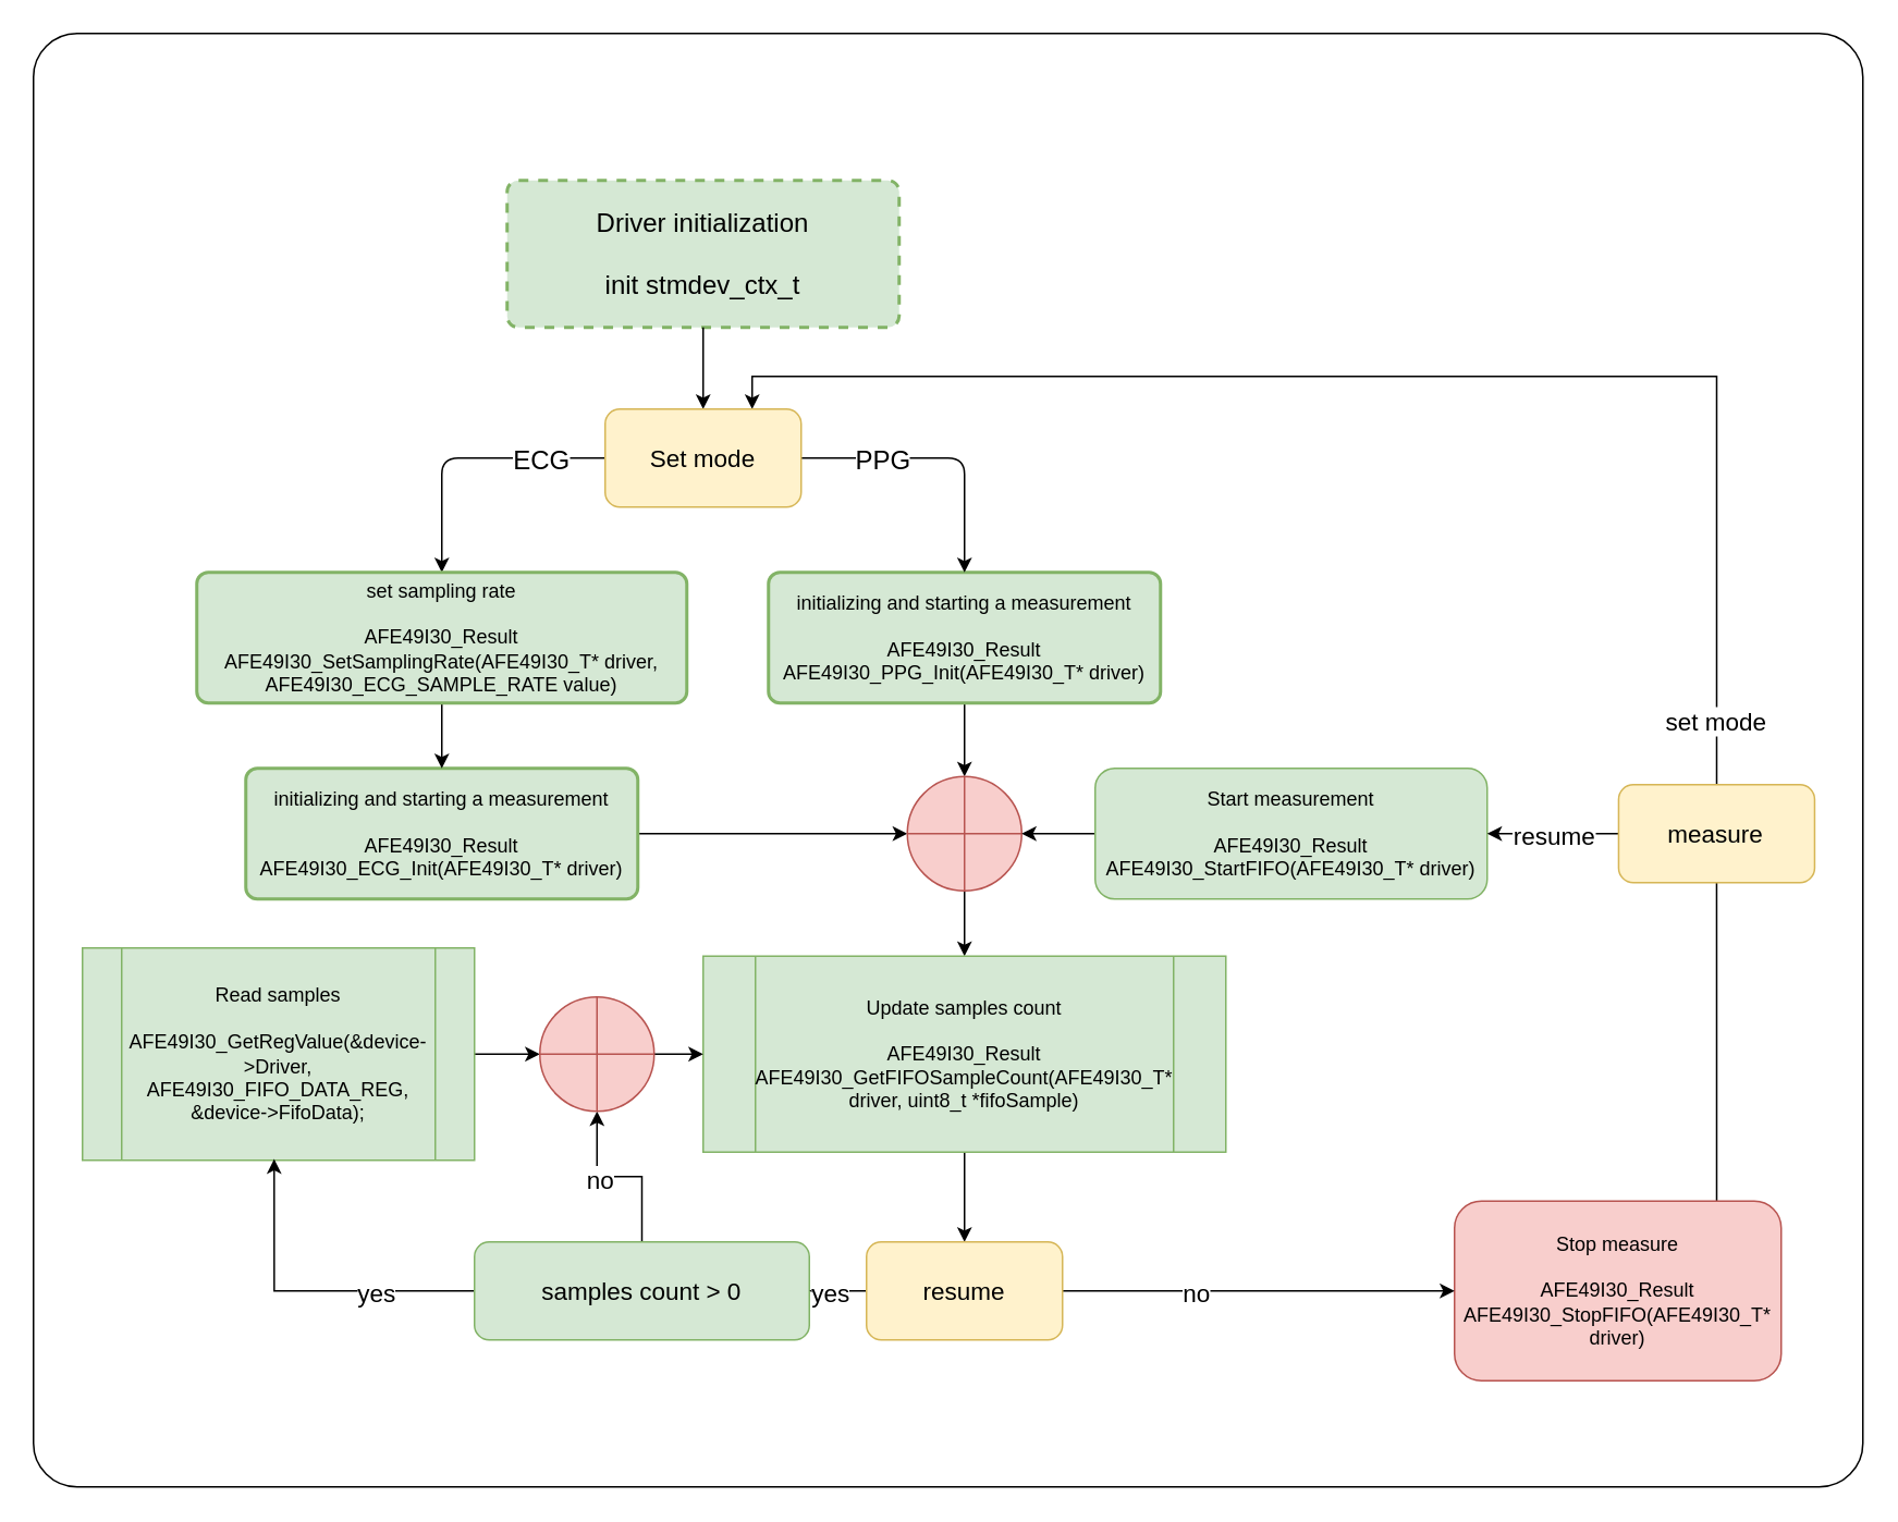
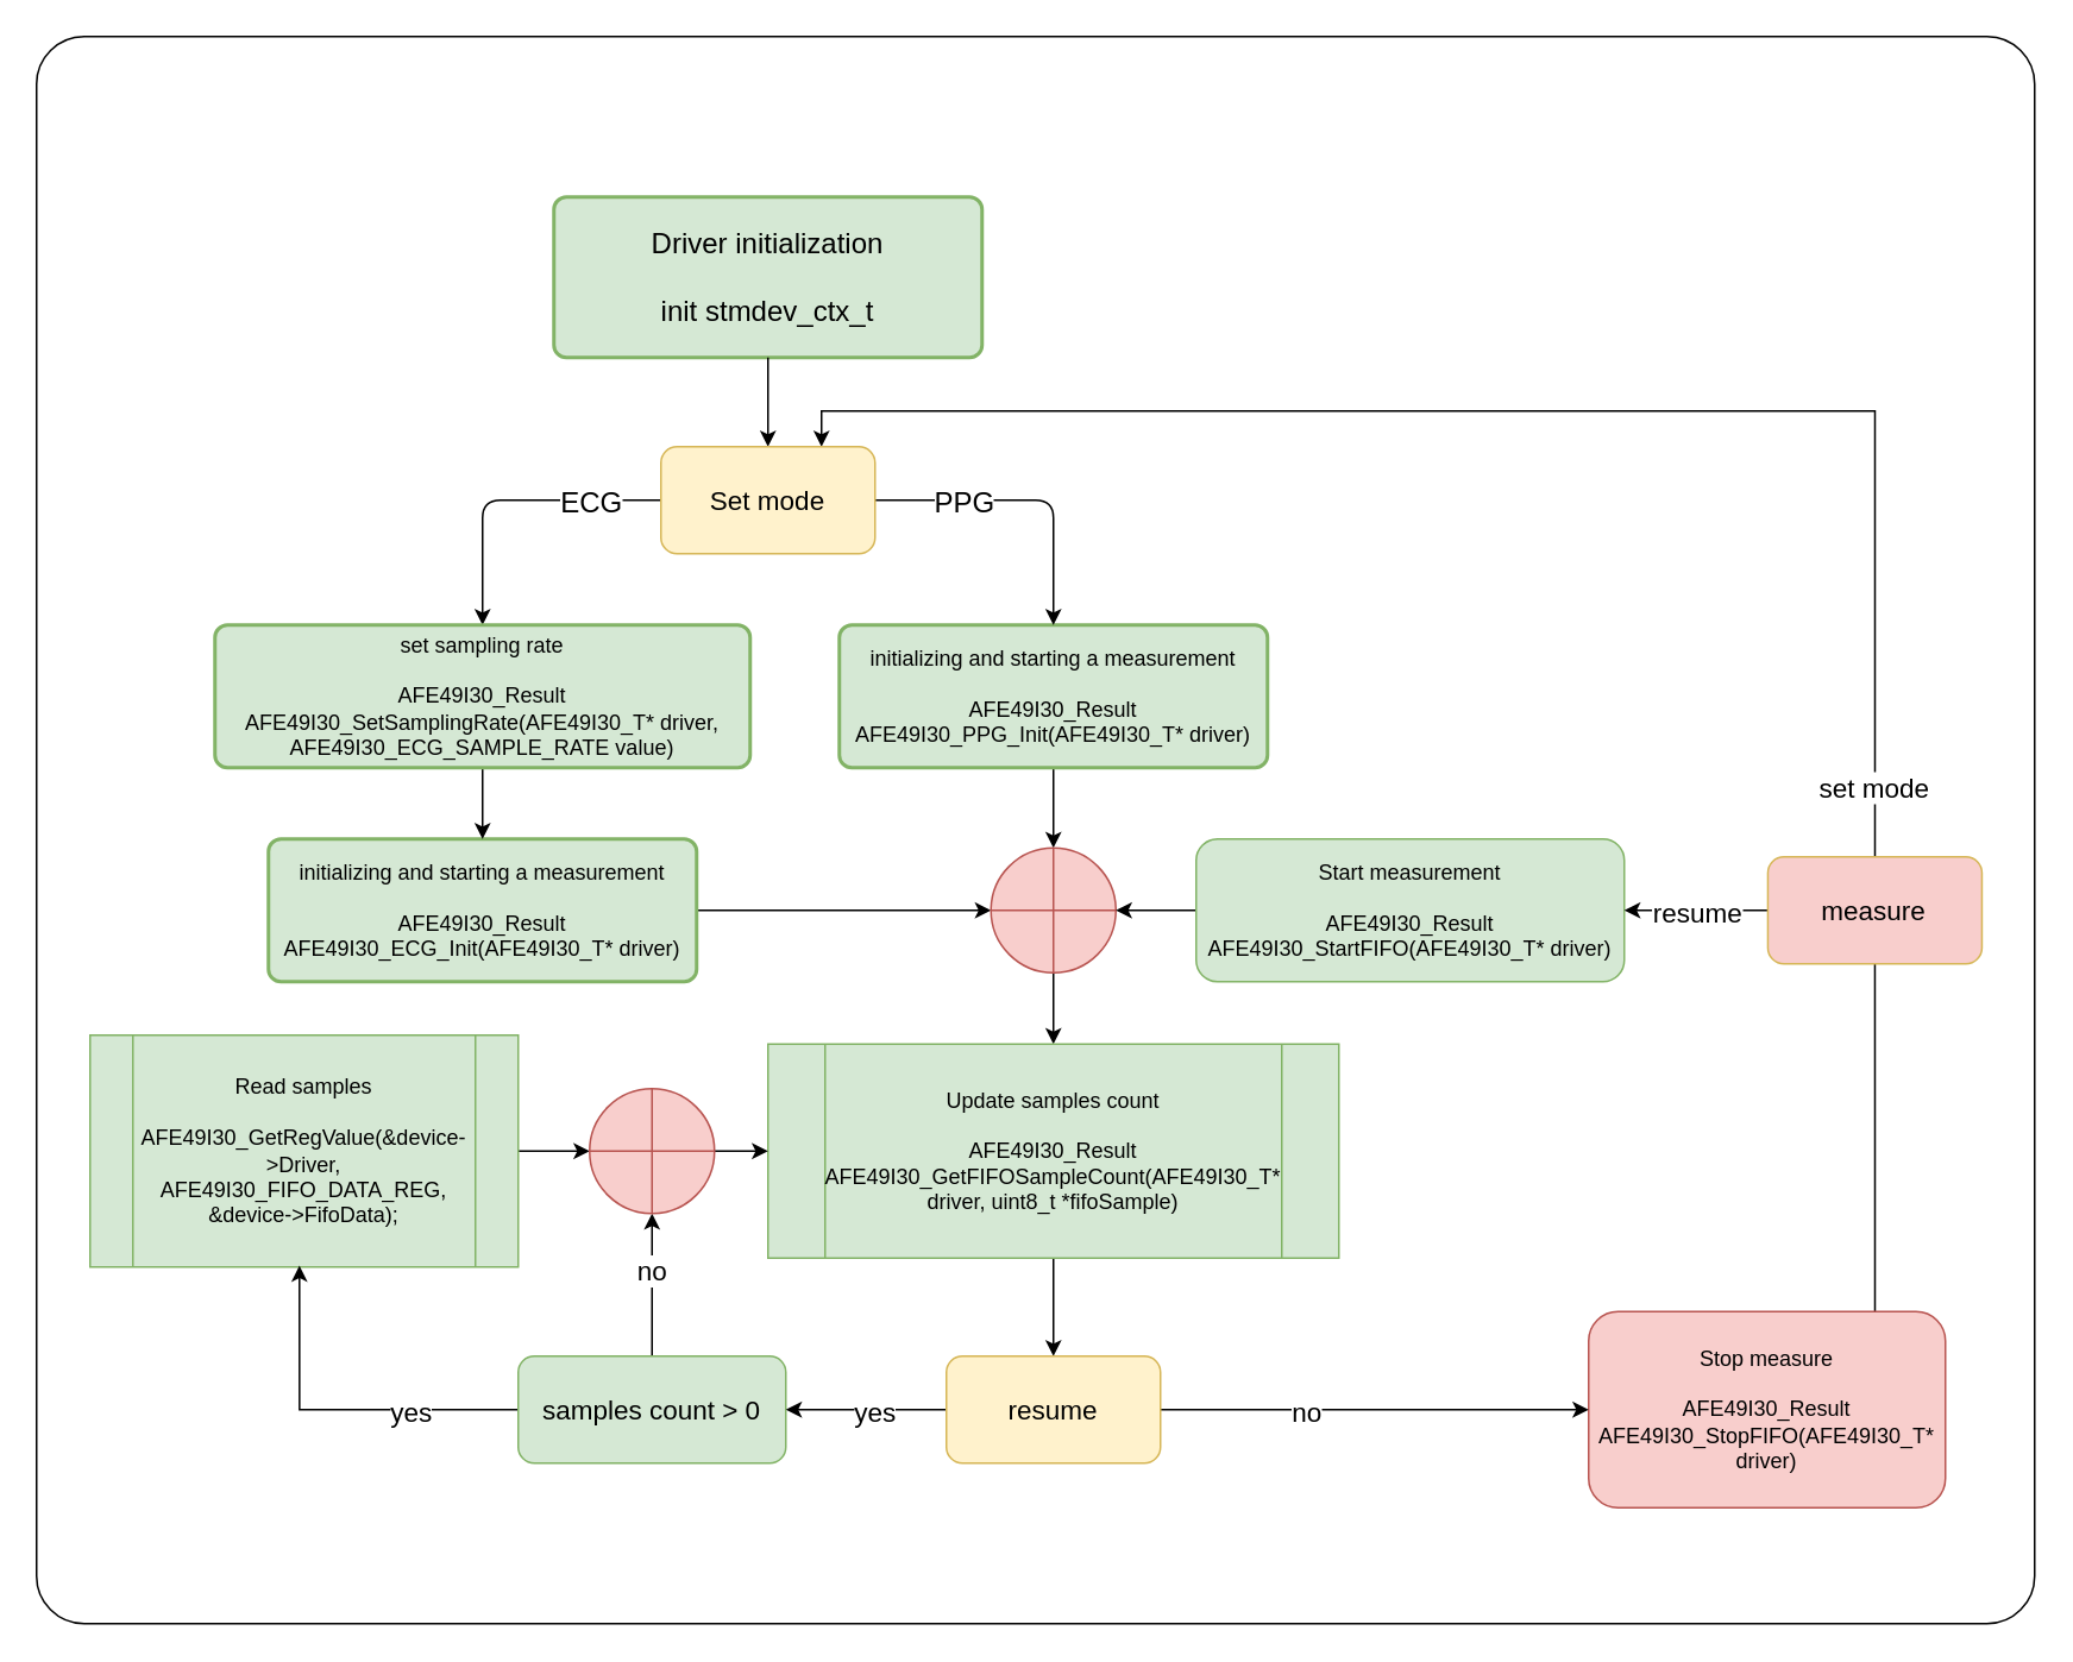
- <mxCell id="3" value="Driver initialization&#10;&#10;init stmdev_ctx_t" style="rounded=1;whiteSpace=wrap;absoluteArcSize=1;arcSize=14;strokeWidth=2;fontSize=16;fillColor=#d5e8d4;strokeColor=#82b366;dashed=1;" parent="1" vertex="1"><mxGeometry x="310" y="110" width="240" height="90" as="geometry" /></mxCell>
+ <mxCell id="3" value="Driver initialization&#10;&#10;init stmdev_ctx_t" style="rounded=1;whiteSpace=wrap;absoluteArcSize=1;arcSize=14;strokeWidth=2;fontSize=16;fillColor=#d5e8d4;strokeColor=#82b366;" parent="1" vertex="1"><mxGeometry x="310" y="110" width="240" height="90" as="geometry" /></mxCell>
- <mxCell id="27" value="measure" style="rounded=1;whiteSpace=wrap;html=1;fontSize=15;fillColor=#fff2cc;strokeColor=#d6b656;" parent="1" vertex="1"><mxGeometry x="990.47" y="480" width="120" height="60" as="geometry" /></mxCell>
+ <mxCell id="27" value="measure" style="rounded=1;whiteSpace=wrap;html=1;fontSize=15;fillColor=#f8cecc;strokeColor=#d6b656;" parent="1" vertex="1"><mxGeometry x="990.47" y="480" width="120" height="60" as="geometry" /></mxCell>
- <mxCell id="32" value="samples count &amp;gt; 0" style="rounded=1;whiteSpace=wrap;html=1;fontSize=15;fillColor=#d5e8d4;strokeColor=#82b366;" parent="1" vertex="1"><mxGeometry x="290" y="760" width="205" height="60" as="geometry" /></mxCell>
+ <mxCell id="32" value="samples count &amp;gt; 0" style="rounded=1;whiteSpace=wrap;html=1;fontSize=15;fillColor=#d5e8d4;strokeColor=#82b366;" parent="1" vertex="1"><mxGeometry x="290" y="760" width="150" height="60" as="geometry" /></mxCell>
